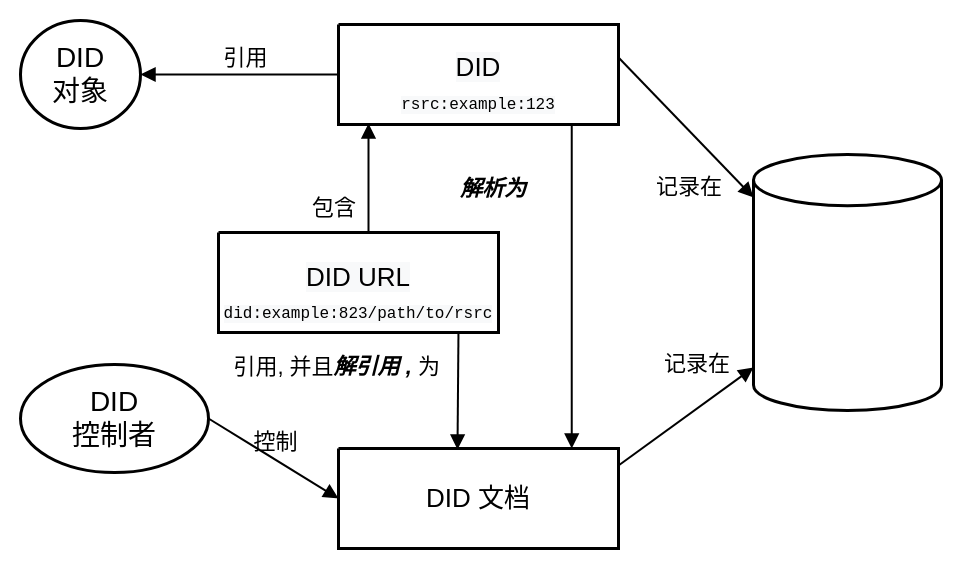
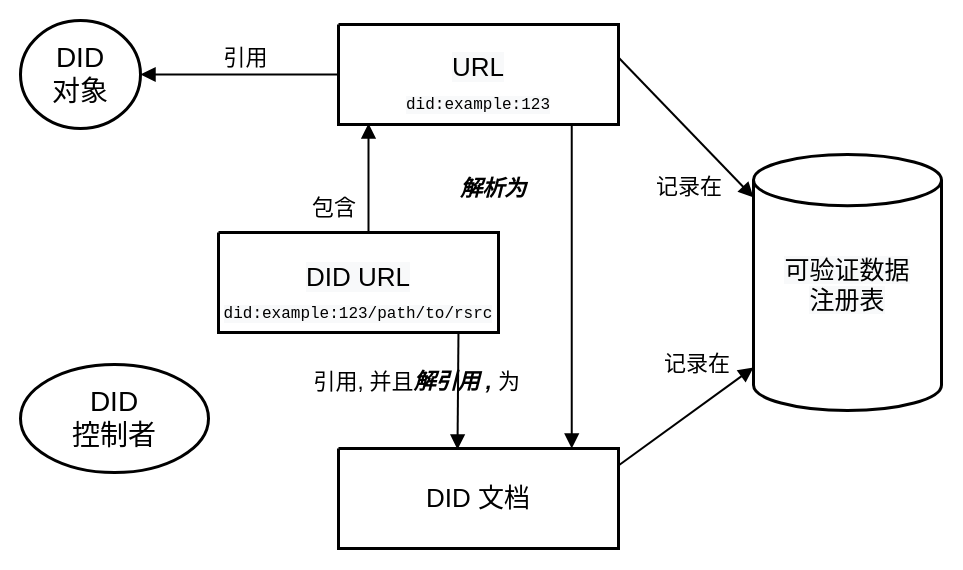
- <mxCell id="21" value="&lt;meta charset=&quot;utf-8&quot;&gt;&lt;span style=&quot;color: rgb(0, 0, 0); font-family: helvetica; font-size: 26px; font-style: normal; font-weight: 400; letter-spacing: normal; text-indent: 0px; text-transform: none; word-spacing: 0px; background-color: rgb(248, 249, 250); display: inline; float: none;&quot;&gt;DID&lt;/span&gt;" style="text;whiteSpace=wrap;html=1;verticalAlign=middle;align=center;" parent="1" vertex="1"><mxGeometry x="338" y="26" width="280" height="82" as="geometry" /></mxCell>
+ <mxCell id="21" value="&lt;meta charset=&quot;utf-8&quot;&gt;&lt;span style=&quot;color: rgb(0, 0, 0); font-family: helvetica; font-size: 26px; font-style: normal; font-weight: 400; letter-spacing: normal; text-indent: 0px; text-transform: none; word-spacing: 0px; background-color: rgb(248, 249, 250); display: inline; float: none;&quot;&gt;URL&lt;/span&gt;" style="text;whiteSpace=wrap;html=1;verticalAlign=middle;align=center;" parent="1" vertex="1"><mxGeometry x="338" y="26" width="280" height="82" as="geometry" /></mxCell>
- <mxCell id="23" value="&lt;span style=&quot;color: rgb(0 , 0 , 0) ; font-style: normal ; font-weight: 400 ; letter-spacing: normal ; text-indent: 0px ; text-transform: none ; word-spacing: 0px ; background-color: rgb(248 , 249 , 250) ; display: inline ; float: none ; font-size: 16px&quot;&gt;&lt;font style=&quot;font-size: 16px&quot;&gt;rsrc:example:123&lt;/font&gt;&lt;/span&gt;" style="text;whiteSpace=wrap;html=1;align=center;verticalAlign=middle;fontFamily=Courier New;fontSize=16;" parent="1" vertex="1"><mxGeometry x="338" y="87" width="280" height="35" as="geometry" /></mxCell>
+ <mxCell id="23" value="&lt;span style=&quot;color: rgb(0 , 0 , 0) ; font-style: normal ; font-weight: 400 ; letter-spacing: normal ; text-indent: 0px ; text-transform: none ; word-spacing: 0px ; background-color: rgb(248 , 249 , 250) ; display: inline ; float: none ; font-size: 16px&quot;&gt;&lt;font style=&quot;font-size: 16px&quot;&gt;did:example:123&lt;/font&gt;&lt;/span&gt;" style="text;whiteSpace=wrap;html=1;align=center;verticalAlign=middle;fontFamily=Courier New;fontSize=16;" parent="1" vertex="1"><mxGeometry x="338" y="87" width="280" height="35" as="geometry" /></mxCell>
+ <mxCell id="19" value="&lt;font face=&quot;helvetica&quot;&gt;&lt;span style=&quot;font-size: 25px; background-color: rgb(248, 249, 250);&quot;&gt;可验证数据注册表&lt;/span&gt;&lt;/font&gt;" style="text;whiteSpace=wrap;html=1;align=center;spacing=2;" parent="1" vertex="1"><mxGeometry x="782" y="248" width="130" height="100" as="geometry" /></mxCell>
- <mxCell id="22" value="&lt;span style=&quot;color: rgb(0 , 0 , 0) ; font-style: normal ; font-weight: 400 ; letter-spacing: normal ; text-indent: 0px ; text-transform: none ; word-spacing: 0px ; background-color: rgb(248 , 249 , 250) ; display: inline ; float: none ; font-size: 16px&quot;&gt;&lt;font style=&quot;font-size: 16px&quot;&gt;did:example:823/path/to/rsrc&lt;/font&gt;&lt;/span&gt;" style="text;whiteSpace=wrap;html=1;align=center;verticalAlign=middle;fontFamily=Courier New;fontSize=16;" parent="1" vertex="1"><mxGeometry x="218" y="296" width="280" height="35" as="geometry" /></mxCell>
+ <mxCell id="22" value="&lt;span style=&quot;color: rgb(0 , 0 , 0) ; font-style: normal ; font-weight: 400 ; letter-spacing: normal ; text-indent: 0px ; text-transform: none ; word-spacing: 0px ; background-color: rgb(248 , 249 , 250) ; display: inline ; float: none ; font-size: 16px&quot;&gt;&lt;font style=&quot;font-size: 16px&quot;&gt;did:example:123/path/to/rsrc&lt;/font&gt;&lt;/span&gt;" style="text;whiteSpace=wrap;html=1;align=center;verticalAlign=middle;fontFamily=Courier New;fontSize=16;" parent="1" vertex="1"><mxGeometry x="218" y="296" width="280" height="35" as="geometry" /></mxCell>
- <mxCell id="7" value="&lt;p style=&quot;margin-left: 0 ; margin-right: 0 ; margin-top: 0px ; margin-bottom: 0px ; text-indent: 0 ; direction: ltr&quot;&gt;&lt;font style=&quot;font-size: 22px; font-family: helvetica; color: rgb(0, 0, 0); direction: ltr; letter-spacing: 0px; line-height: 120%; opacity: 1;&quot;&gt;引用, 并且&lt;i&gt;&lt;b&gt;解引用&lt;/b&gt;&lt;/i&gt; &lt;/font&gt;&lt;font style=&quot;font-size: 22px; font-family: helvetica; color: rgb(0, 0, 0); direction: ltr; letter-spacing: 0px; line-height: 120%; opacity: 1;&quot;&gt;&lt;i&gt;&lt;b&gt;,&lt;/b&gt;&lt;/i&gt;&lt;/font&gt;&lt;font style=&quot;font-size: 22px; font-family: helvetica; color: rgb(0, 0, 0); direction: ltr; letter-spacing: 0px; line-height: 120%; opacity: 1;&quot;&gt;&amp;nbsp;为&lt;/font&gt;&lt;/p&gt;" style="verticalAlign=middle;align=right;vsdxID=12;fillColor=none;gradientColor=none;shape=stencil(nZBRDoQgDERP03+WHsHFe5iISyOCQdT19kIaIxq//Jtp3zTpAFaTaUYNUkwx+F6v1EYD+AUpyRkdKCYFqACrzgf9C352LfuxyWRWg1/yhT/nRE5IsZWuZtCSK8CPeI0e/hF+jV7AJM4PO7KWCyr390bSiNtEtQM=);strokeColor=none;spacingTop=1;spacingBottom=1;spacingLeft=1;spacingRight=1;labelBackgroundColor=none;rounded=0;html=1;whiteSpace=wrap;" parent="1" vertex="1"><mxGeometry x="226" y="333" width="217" height="67" as="geometry" /></mxCell>
+ <mxCell id="7" value="&lt;p style=&quot;margin-left: 0 ; margin-right: 0 ; margin-top: 0px ; margin-bottom: 0px ; text-indent: 0 ; direction: ltr&quot;&gt;&lt;font style=&quot;font-size: 22px; font-family: helvetica; color: rgb(0, 0, 0); direction: ltr; letter-spacing: 0px; line-height: 120%; opacity: 1;&quot;&gt;引用, 并且&lt;i&gt;&lt;b&gt;解引用&lt;/b&gt;&lt;/i&gt; &lt;/font&gt;&lt;font style=&quot;font-size: 22px; font-family: helvetica; color: rgb(0, 0, 0); direction: ltr; letter-spacing: 0px; line-height: 120%; opacity: 1;&quot;&gt;&lt;i&gt;&lt;b&gt;,&lt;/b&gt;&lt;/i&gt;&lt;/font&gt;&lt;font style=&quot;font-size: 22px; font-family: helvetica; color: rgb(0, 0, 0); direction: ltr; letter-spacing: 0px; line-height: 120%; opacity: 1;&quot;&gt;&amp;nbsp;为&lt;/font&gt;&lt;/p&gt;" style="verticalAlign=middle;align=right;vsdxID=12;fillColor=none;gradientColor=none;shape=stencil(nZBRDoQgDERP03+WHsHFe5iISyOCQdT19kIaIxq//Jtp3zTpAFaTaUYNUkwx+F6v1EYD+AUpyRkdKCYFqACrzgf9C352LfuxyWRWg1/yhT/nRE5IsZWuZtCSK8CPeI0e/hF+jV7AJM4PO7KWCyr390bSiNtEtQM=);strokeColor=none;spacingTop=1;spacingBottom=1;spacingLeft=1;spacingRight=1;labelBackgroundColor=none;rounded=0;html=1;whiteSpace=wrap;" parent="1" vertex="1"><mxGeometry x="306" y="348" width="217" height="67" as="geometry" /></mxCell>
- <mxCell id="16" value="&lt;p style=&quot;align:center;margin-left:0;margin-right:0;margin-top:0px;margin-bottom:0px;text-indent:0;valign:middle;direction:ltr;&quot;&gt;&lt;font style=&quot;font-size: 22px; font-family: Helvetica; color: rgb(0, 0, 0); direction: ltr; letter-spacing: 0px; line-height: 120%; opacity: 1;&quot;&gt;控制&lt;/font&gt;&lt;/p&gt;" style="vsdxID=8;edgeStyle=none;startArrow=block;endArrow=none;startSize=10;endSize=10;strokeColor=#000000;spacingTop=1;spacingBottom=1;spacingLeft=1;spacingRight=1;verticalAlign=middle;html=1;labelBackgroundColor=none;rounded=0;align=center;exitX=0;exitY=0.5;exitDx=0;exitDy=0;exitPerimeter=0;entryX=1;entryY=0.5;entryDx=0;entryDy=0;entryPerimeter=0;strokeWidth=2;" parent="1" source="8" target="5" edge="1"><mxGeometry x="0.091" y="-15" relative="1" as="geometry"><mxPoint as="offset" /><Array as="points" /></mxGeometry></mxCell>
